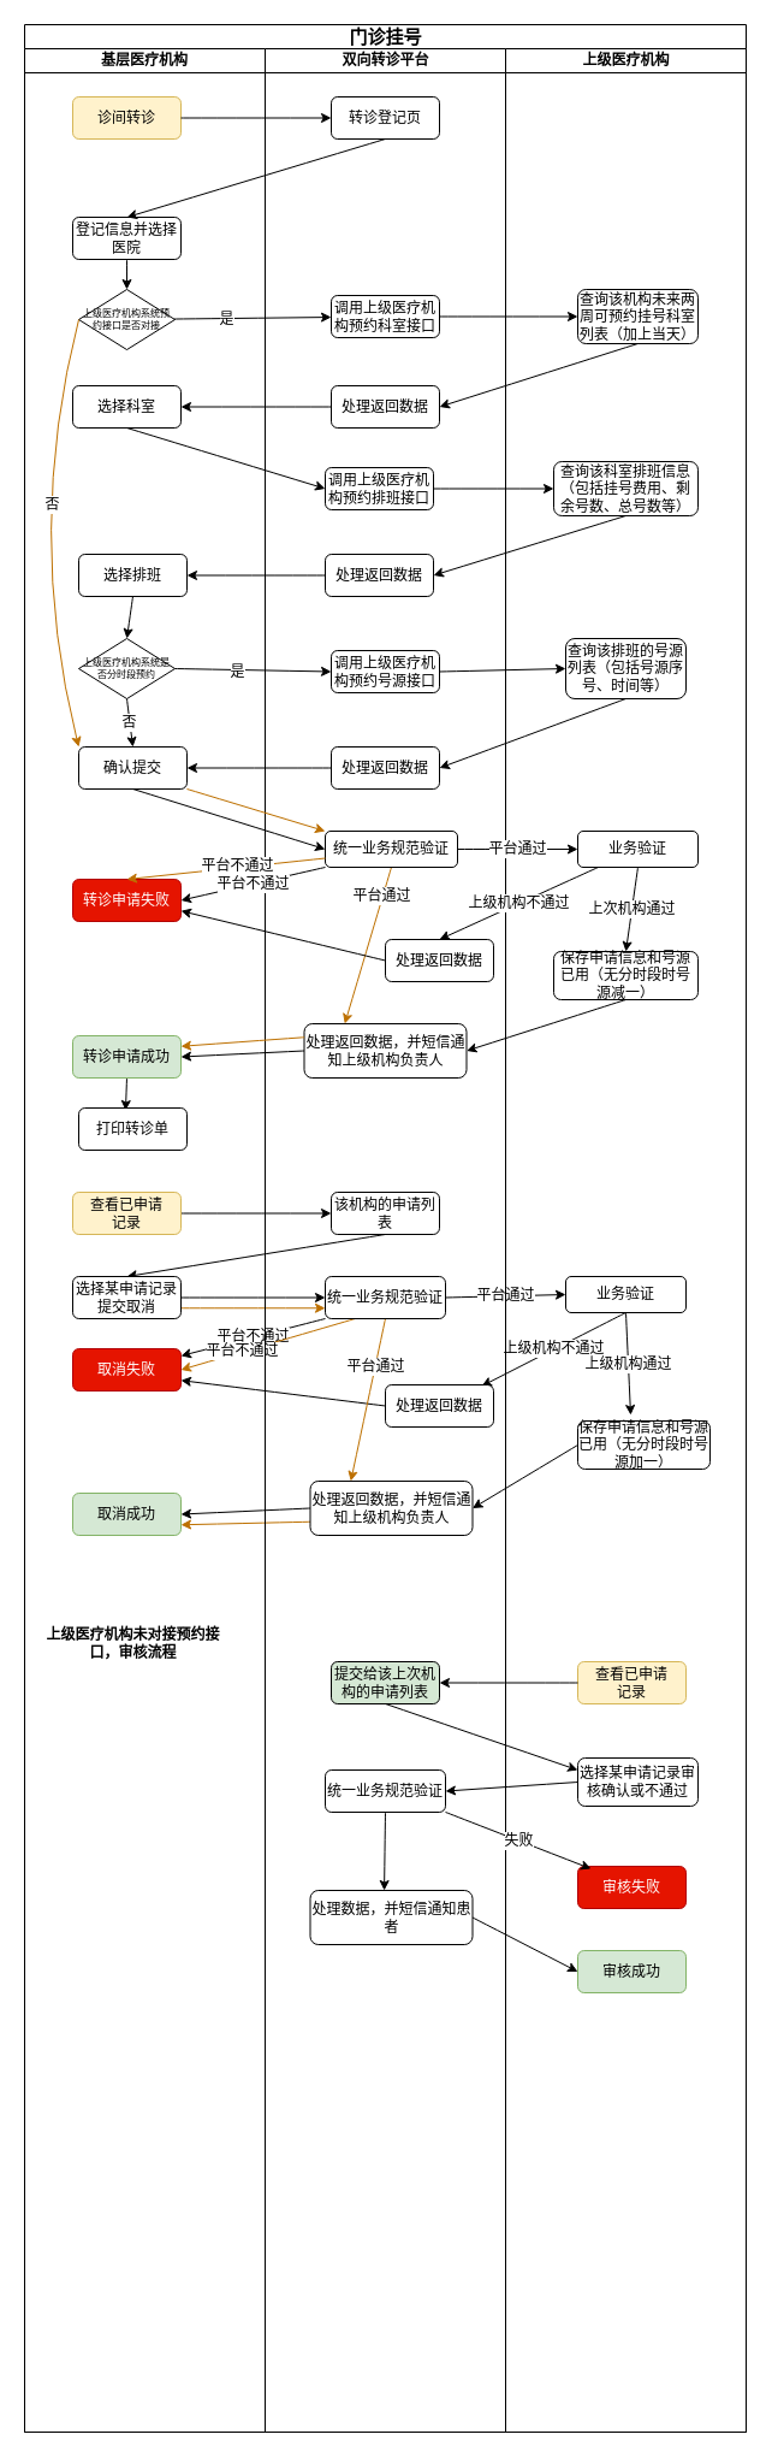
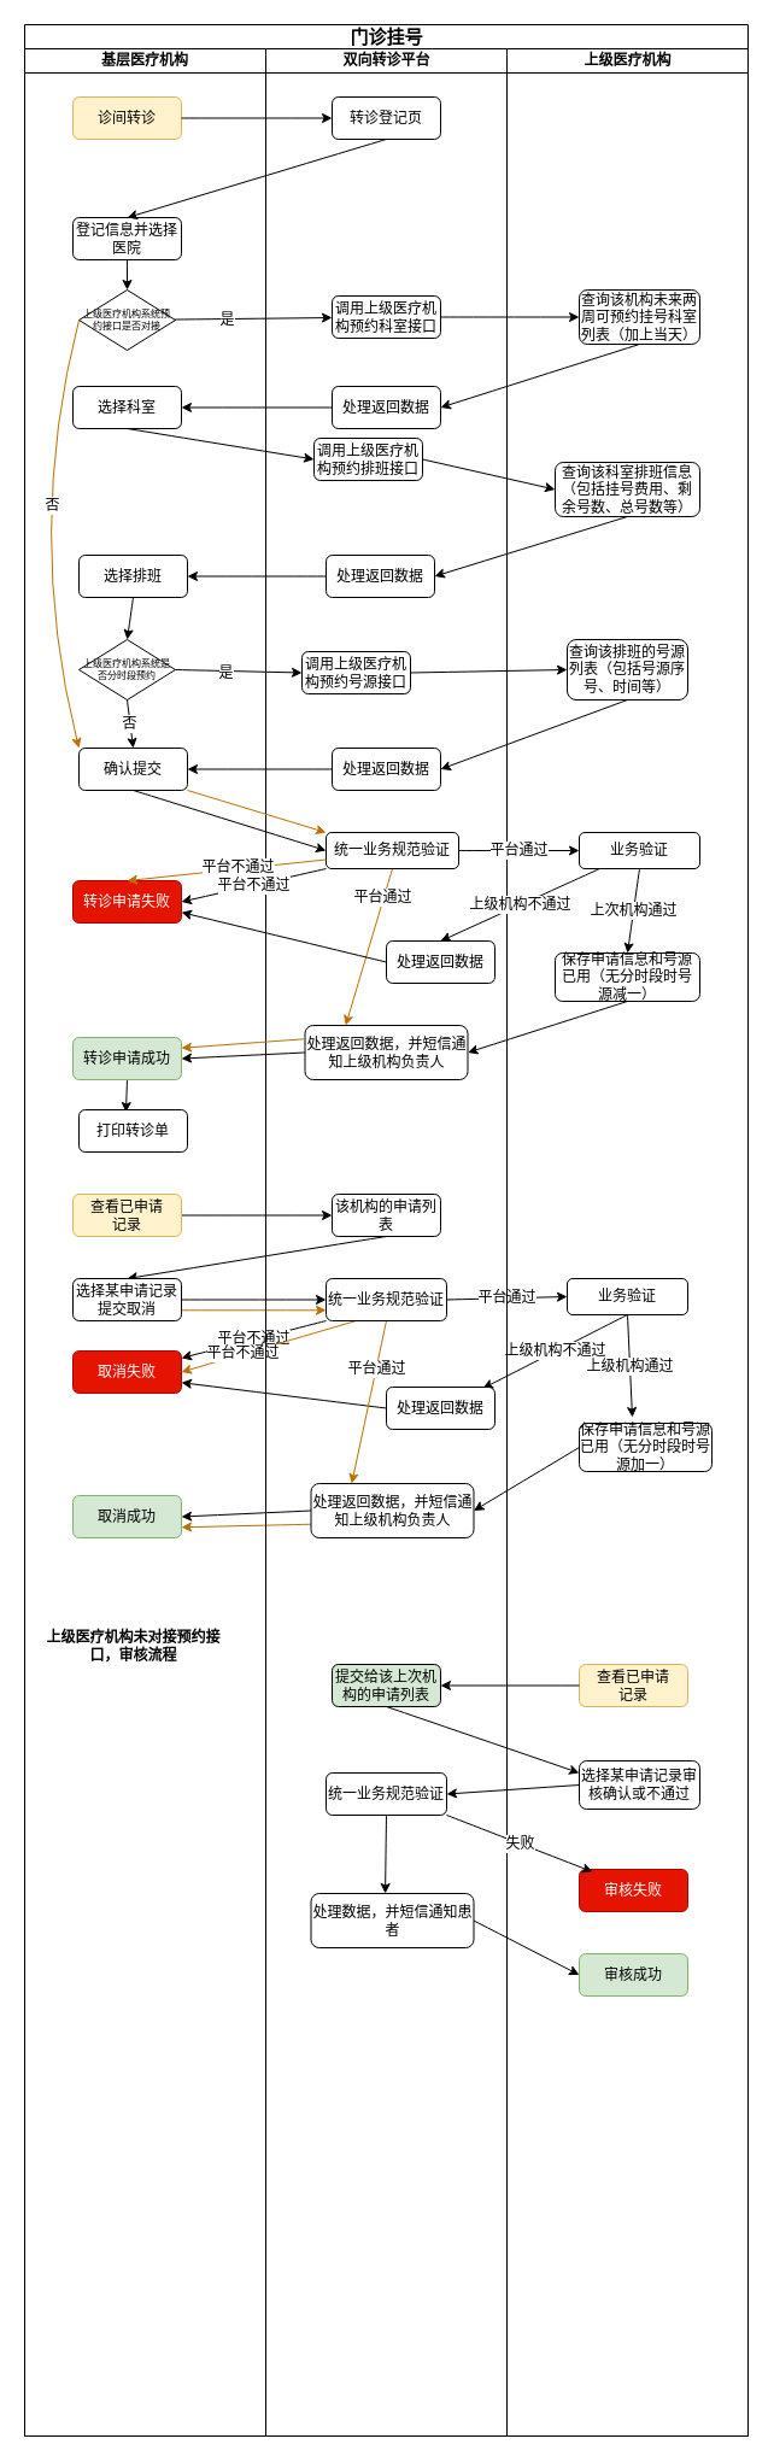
- <mxCell id="42" value="调用上级医疗机构预约排班接口" style="rounded=1;whiteSpace=wrap;html=1;shadow=0;labelBackgroundColor=none;strokeWidth=1;fontFamily=Verdana;fontSize=12;align=center;" vertex="1" parent="38"><mxGeometry x="50" y="348" width="90" height="35" as="geometry" /></mxCell>
+ <mxCell id="42" value="调用上级医疗机构预约排班接口" style="rounded=1;whiteSpace=wrap;html=1;shadow=0;labelBackgroundColor=none;strokeWidth=1;fontFamily=Verdana;fontSize=12;align=center;" vertex="1" parent="38"><mxGeometry x="40" y="323" width="90" height="35" as="geometry" /></mxCell>
- <mxCell id="44" value="调用上级医疗机构预约号源接口" style="rounded=1;whiteSpace=wrap;html=1;shadow=0;labelBackgroundColor=none;strokeWidth=1;fontFamily=Verdana;fontSize=12;align=center;" vertex="1" parent="38"><mxGeometry x="55" y="500" width="90" height="35" as="geometry" /></mxCell>
+ <mxCell id="44" value="调用上级医疗机构预约号源接口" style="rounded=1;whiteSpace=wrap;html=1;shadow=0;labelBackgroundColor=none;strokeWidth=1;fontFamily=Verdana;fontSize=12;align=center;" vertex="1" parent="38"><mxGeometry x="30" y="500" width="90" height="35" as="geometry" /></mxCell>
